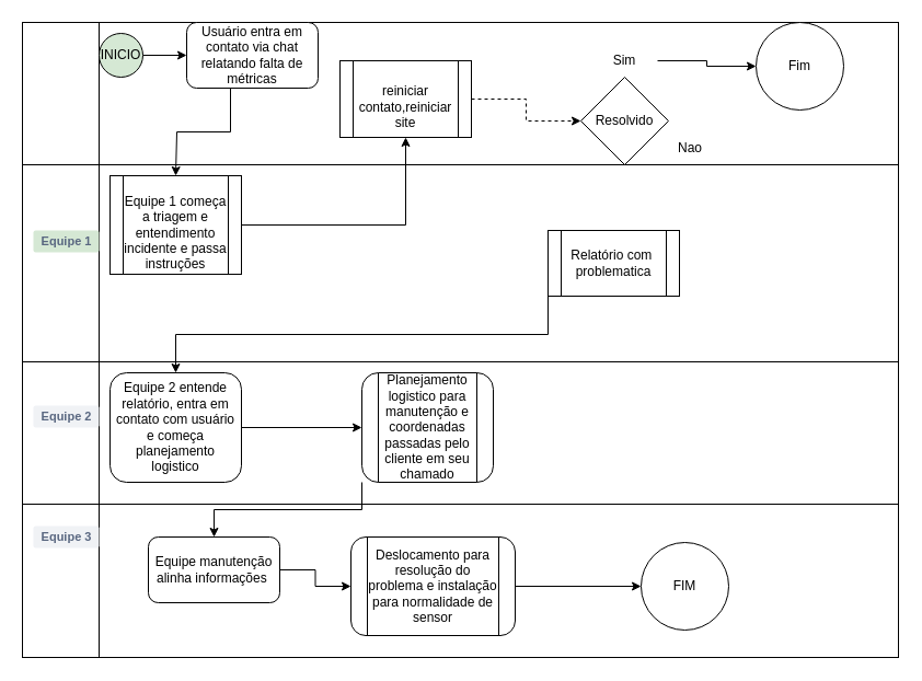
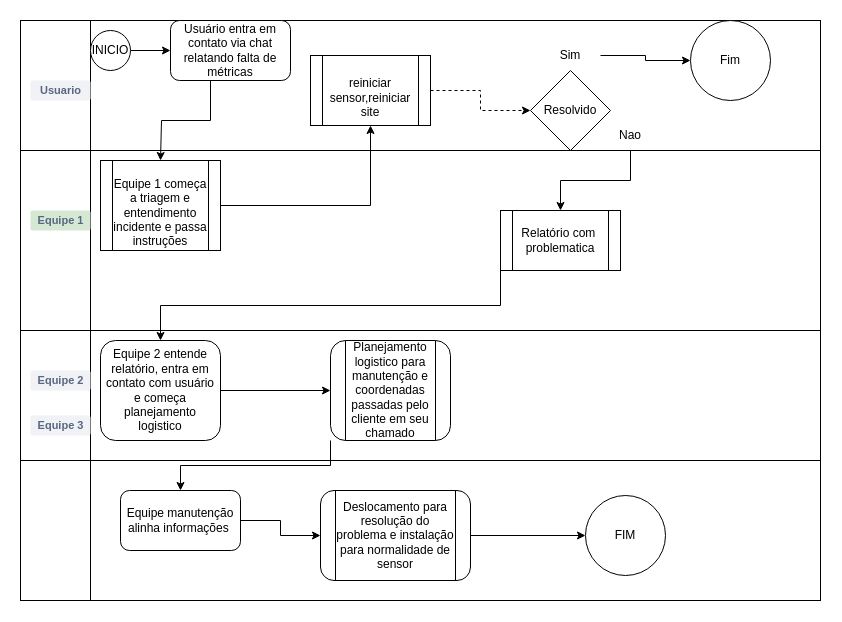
- <mxCell id="9" value="INICIO" style="ellipse;whiteSpace=wrap;html=1;aspect=fixed;fillColor=#d5e8d4;" vertex="1" parent="1"><mxGeometry x="90" y="30" width="40" height="40" as="geometry" /></mxCell>
+ <mxCell id="9" value="INICIO" style="ellipse;whiteSpace=wrap;html=1;aspect=fixed;" vertex="1" parent="1"><mxGeometry x="90" y="30" width="40" height="40" as="geometry" /></mxCell>
+ <mxCell id="4" value="Usuario" style="dashed=0;html=1;fillColor=#F0F2F5;strokeColor=none;align=center;rounded=1;arcSize=10;fontColor=#596780;fontStyle=1;fontSize=11;shadow=0" parent="1" vertex="1"><mxGeometry x="30" y="80" width="60" height="20" as="geometry" /></mxCell>
- <mxCell id="15" value="&lt;br&gt;reiniciar contato,reiniciar site" style="shape=process;whiteSpace=wrap;html=1;backgroundOutline=1;" vertex="1" parent="1"><mxGeometry x="310" y="55" width="120" height="70" as="geometry" /></mxCell>
+ <mxCell id="15" value="&lt;br&gt;reiniciar sensor,reiniciar site" style="shape=process;whiteSpace=wrap;html=1;backgroundOutline=1;" vertex="1" parent="1"><mxGeometry x="310" y="55" width="120" height="70" as="geometry" /></mxCell>
+ <mxCell id="20" value="" style="edgeStyle=orthogonalEdgeStyle;rounded=0;orthogonalLoop=1;jettySize=auto;html=1;" edge="1" parent="1" source="21" target="23"><mxGeometry relative="1" as="geometry" /></mxCell>
- <mxCell id="6" value="Equipe 3" style="dashed=0;html=1;fillColor=#F0F2F5;strokeColor=none;align=center;rounded=1;arcSize=10;fontColor=#596780;fontStyle=1;fontSize=11;shadow=0" parent="1" vertex="1"><mxGeometry x="30" y="480" width="60" height="20" as="geometry" /></mxCell>
+ <mxCell id="6" value="Equipe 3" style="dashed=0;html=1;fillColor=#F0F2F5;strokeColor=none;align=center;rounded=1;arcSize=10;fontColor=#596780;fontStyle=1;fontSize=11;shadow=0" parent="1" vertex="1"><mxGeometry x="30" y="415" width="60" height="20" as="geometry" /></mxCell>
- <mxCell id="29" value="Equipe manutenção alinha informações&amp;nbsp;" style="rounded=1;whiteSpace=wrap;html=1;" vertex="1" parent="1"><mxGeometry x="135" y="490" width="120" height="60" as="geometry" /></mxCell>
+ <mxCell id="29" value="Equipe manutenção alinha informações&amp;nbsp;" style="rounded=1;whiteSpace=wrap;html=1;" vertex="1" parent="1"><mxGeometry x="120" y="490" width="120" height="60" as="geometry" /></mxCell>
